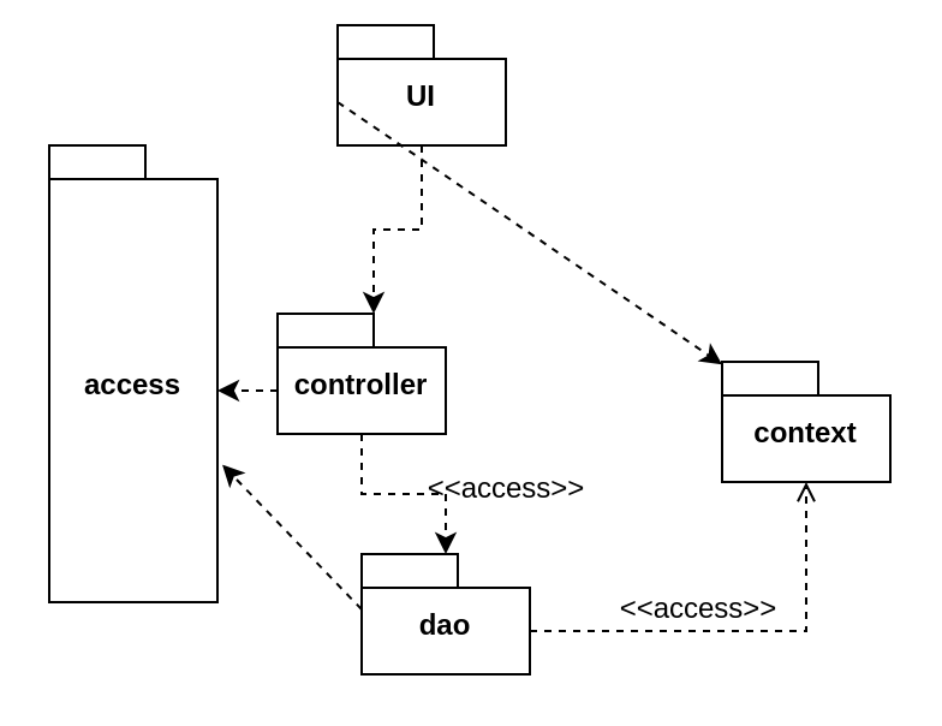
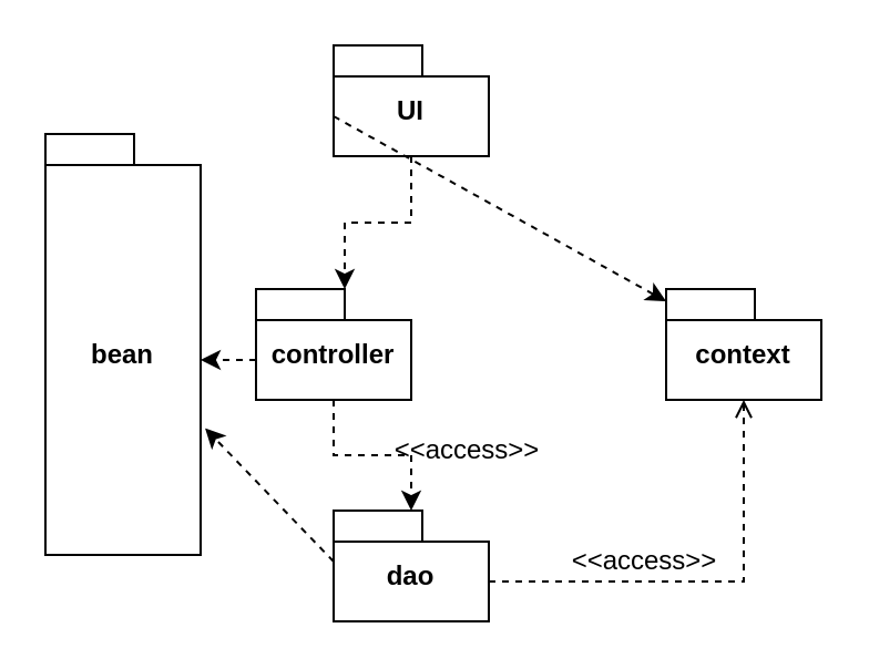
- <mxCell id="4" value="UI" style="shape=folder;fontStyle=1;spacingTop=10;tabWidth=40;tabHeight=14;tabPosition=left;html=1;whiteSpace=wrap;" parent="1" vertex="1"><mxGeometry x="140" y="10" width="70" height="50" as="geometry" /></mxCell>
+ <mxCell id="4" value="UI" style="shape=folder;fontStyle=1;spacingTop=10;tabWidth=40;tabHeight=14;tabPosition=left;html=1;whiteSpace=wrap;" parent="1" vertex="1"><mxGeometry x="150" y="20" width="70" height="50" as="geometry" /></mxCell>
- <mxCell id="2" value="access" style="shape=folder;fontStyle=1;spacingTop=10;tabWidth=40;tabHeight=14;tabPosition=left;html=1;whiteSpace=wrap;" parent="1" vertex="1"><mxGeometry x="20" y="60" width="70" height="190" as="geometry" /></mxCell>
+ <mxCell id="2" value="bean" style="shape=folder;fontStyle=1;spacingTop=10;tabWidth=40;tabHeight=14;tabPosition=left;html=1;whiteSpace=wrap;" parent="1" vertex="1"><mxGeometry x="20" y="60" width="70" height="190" as="geometry" /></mxCell>
- <mxCell id="9" value="context" style="shape=folder;fontStyle=1;spacingTop=10;tabWidth=40;tabHeight=14;tabPosition=left;html=1;whiteSpace=wrap;" parent="1" vertex="1"><mxGeometry x="300" y="150" width="70" height="50" as="geometry" /></mxCell>
+ <mxCell id="9" value="context" style="shape=folder;fontStyle=1;spacingTop=10;tabWidth=40;tabHeight=14;tabPosition=left;html=1;whiteSpace=wrap;" parent="1" vertex="1"><mxGeometry x="300" y="130" width="70" height="50" as="geometry" /></mxCell>
